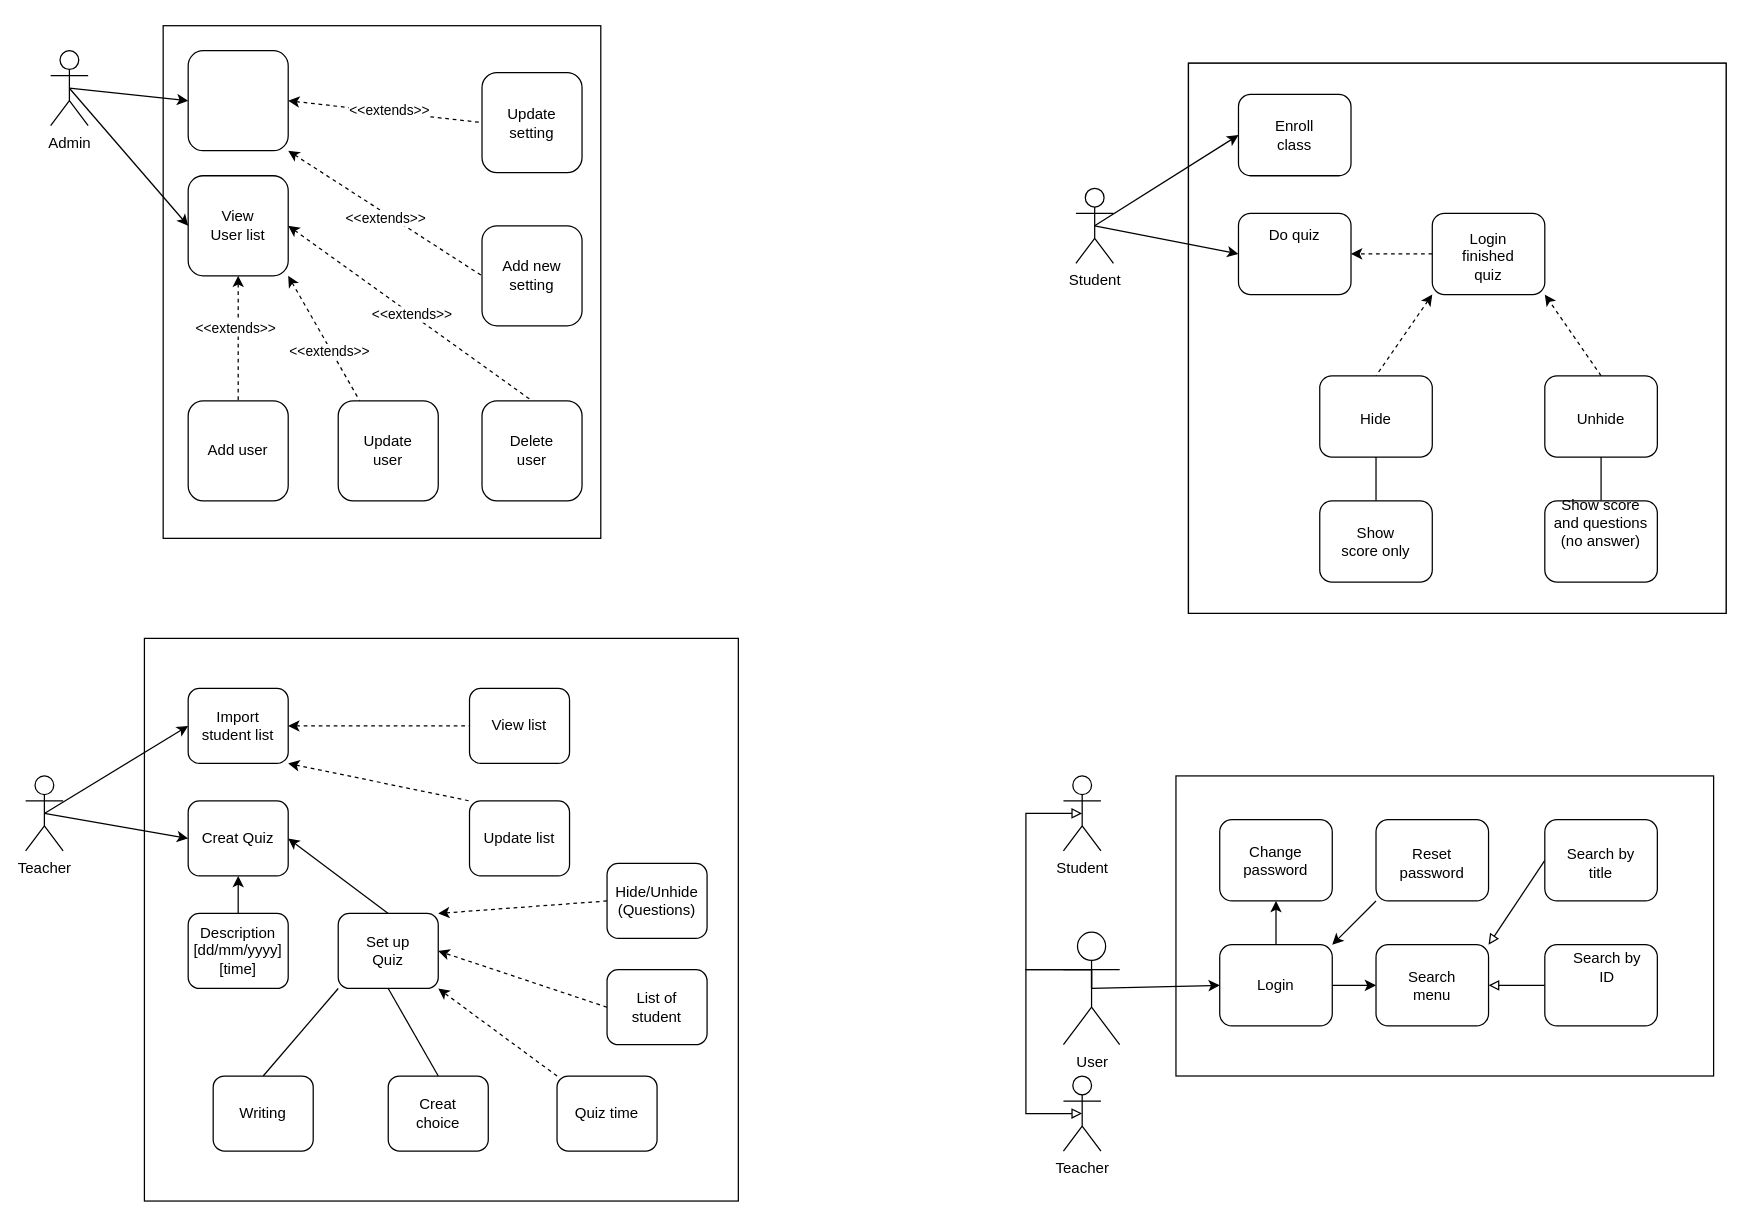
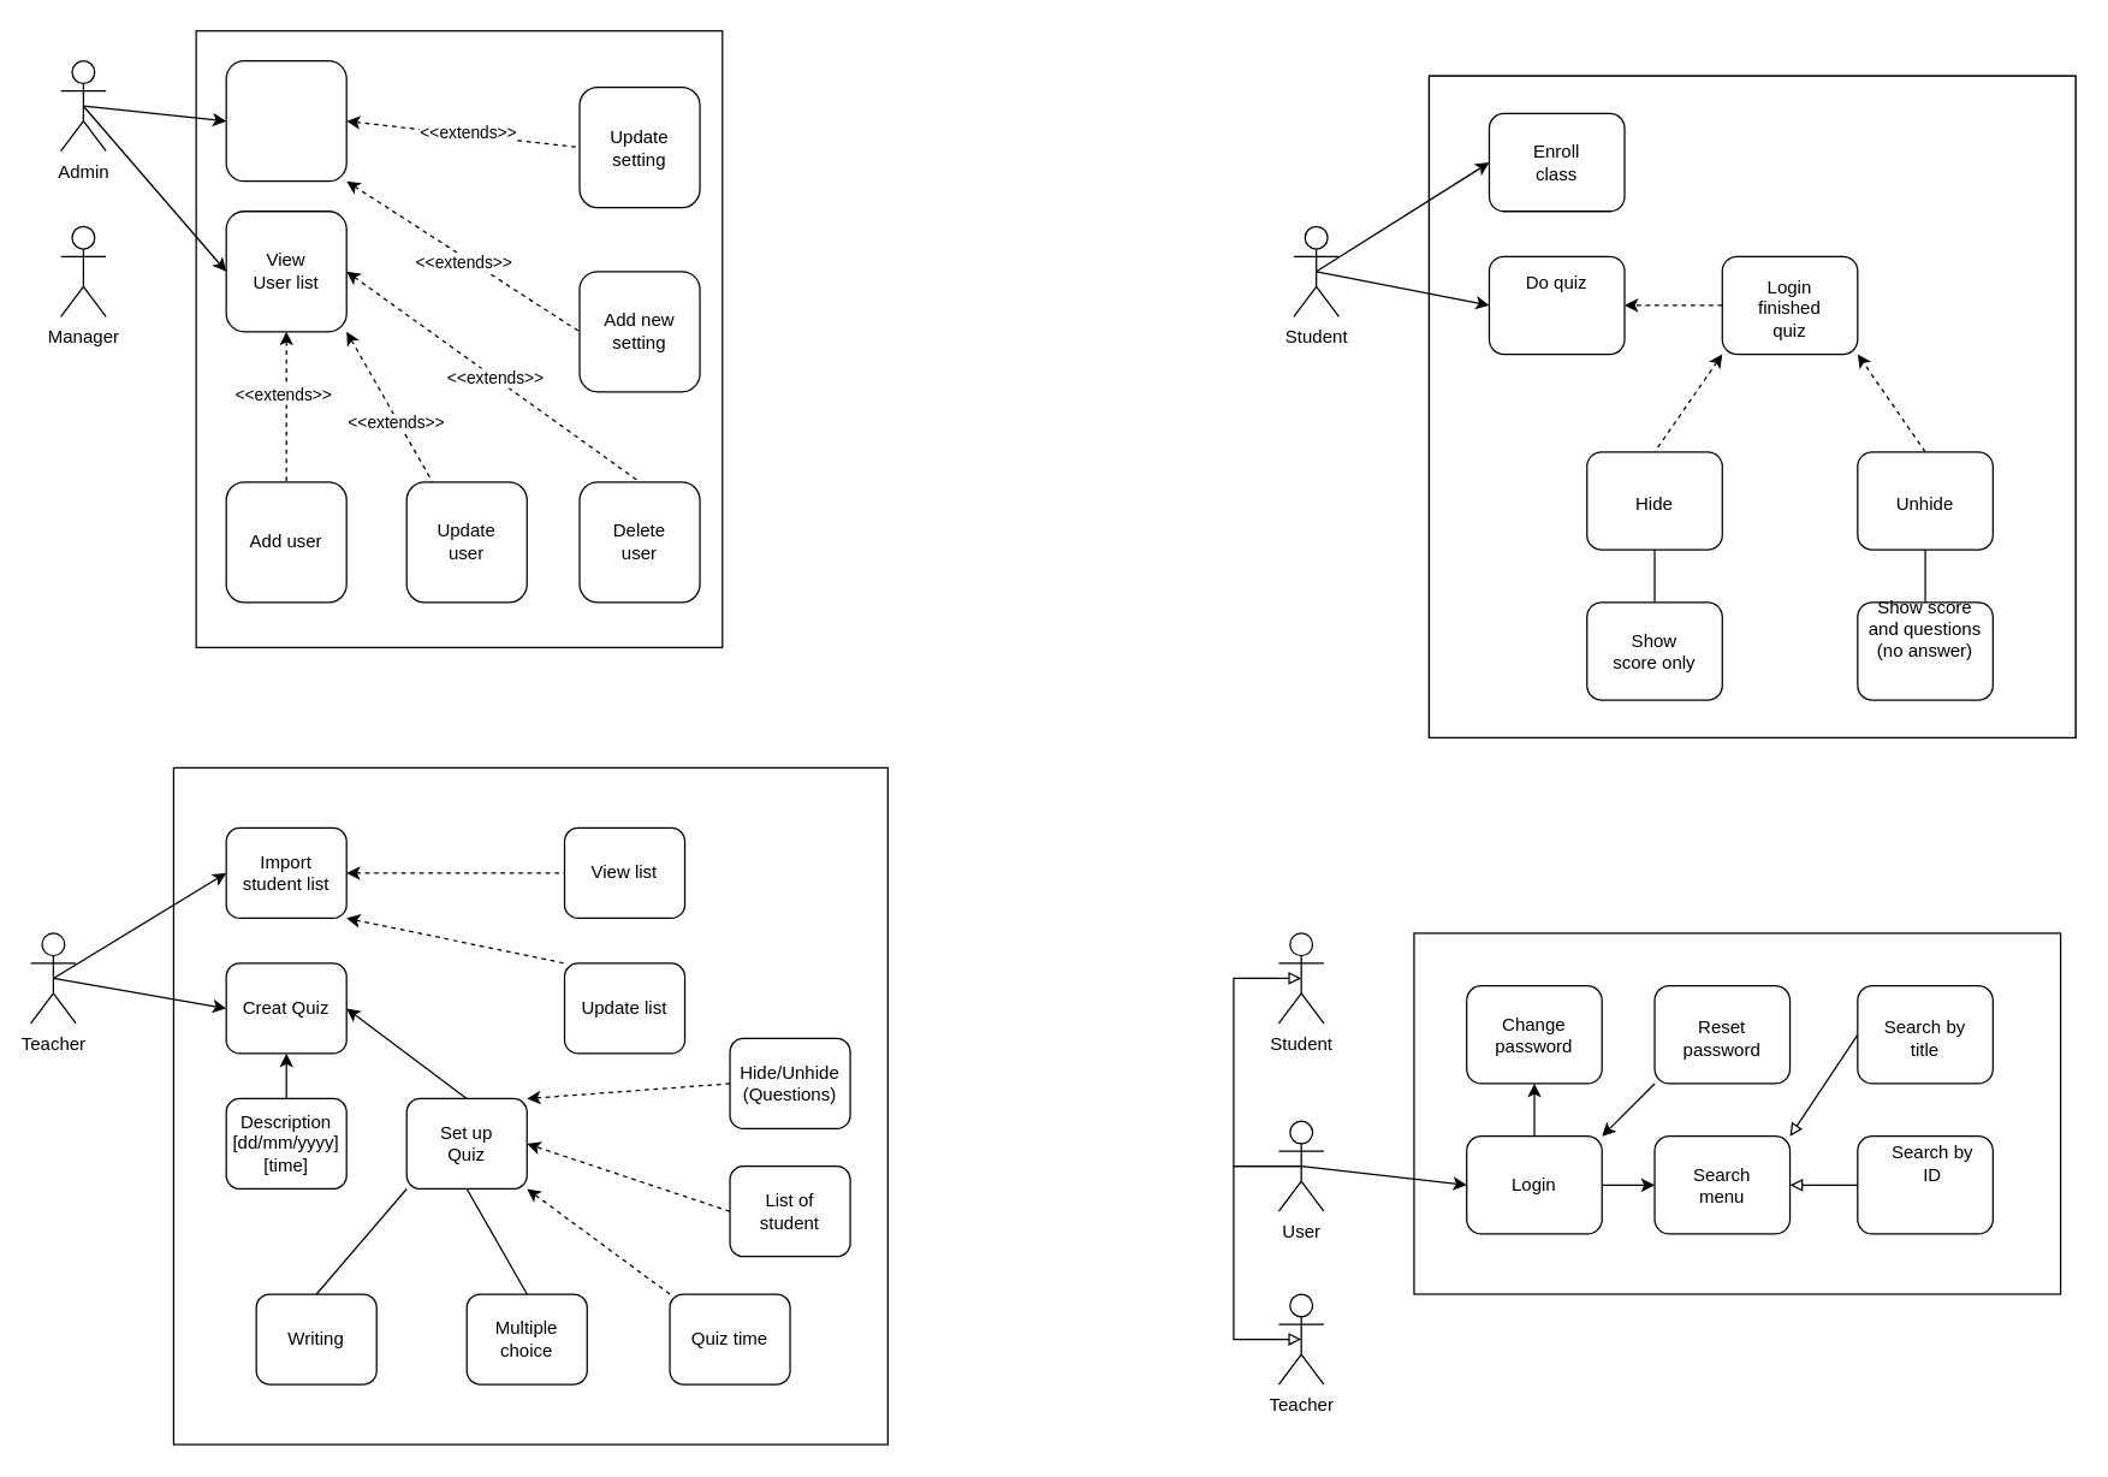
+ <mxCell id="10" value="Manager" style="shape=umlActor;verticalLabelPosition=bottom;verticalAlign=top;html=1;outlineConnect=0;" vertex="1" parent="1"><mxGeometry x="40" y="150" width="30" height="60" as="geometry" /></mxCell>
- <mxCell id="91" value="User" style="shape=umlActor;verticalLabelPosition=bottom;verticalAlign=top;html=1;outlineConnect=0;" vertex="1" parent="1"><mxGeometry x="850" y="745" width="45" height="90" as="geometry" /></mxCell>
+ <mxCell id="91" value="User" style="shape=umlActor;verticalLabelPosition=bottom;verticalAlign=top;html=1;outlineConnect=0;" vertex="1" parent="1"><mxGeometry x="850" y="745" width="30" height="60" as="geometry" /></mxCell>
- <mxCell id="66" value="Creat choice" style="text;html=1;align=center;verticalAlign=middle;whiteSpace=wrap;rounded=0;" vertex="1" parent="1"><mxGeometry x="320" y="875" width="60" height="30" as="geometry" /></mxCell>
+ <mxCell id="66" value="Multiple choice" style="text;html=1;align=center;verticalAlign=middle;whiteSpace=wrap;rounded=0;" vertex="1" parent="1"><mxGeometry x="320" y="875" width="60" height="30" as="geometry" /></mxCell>
